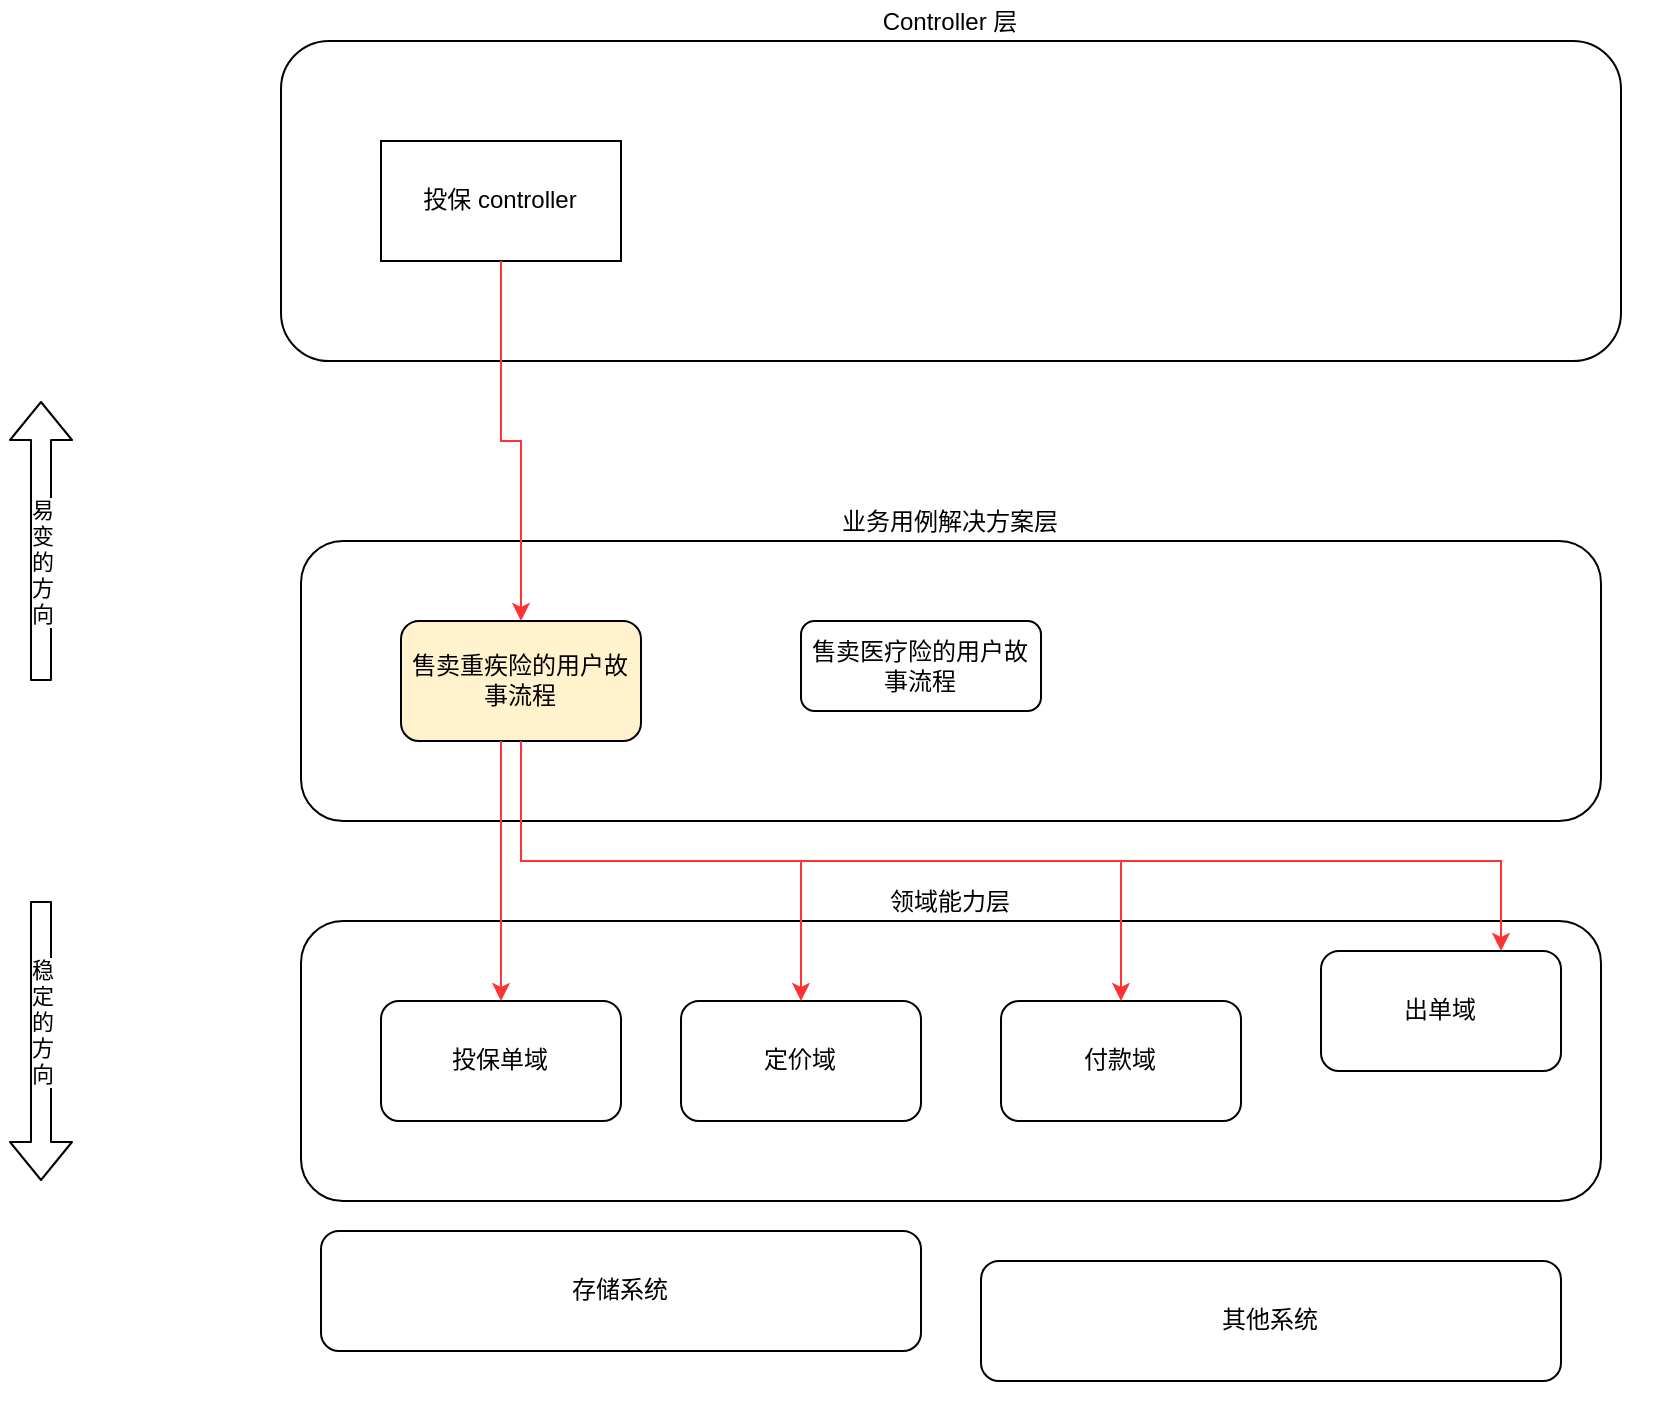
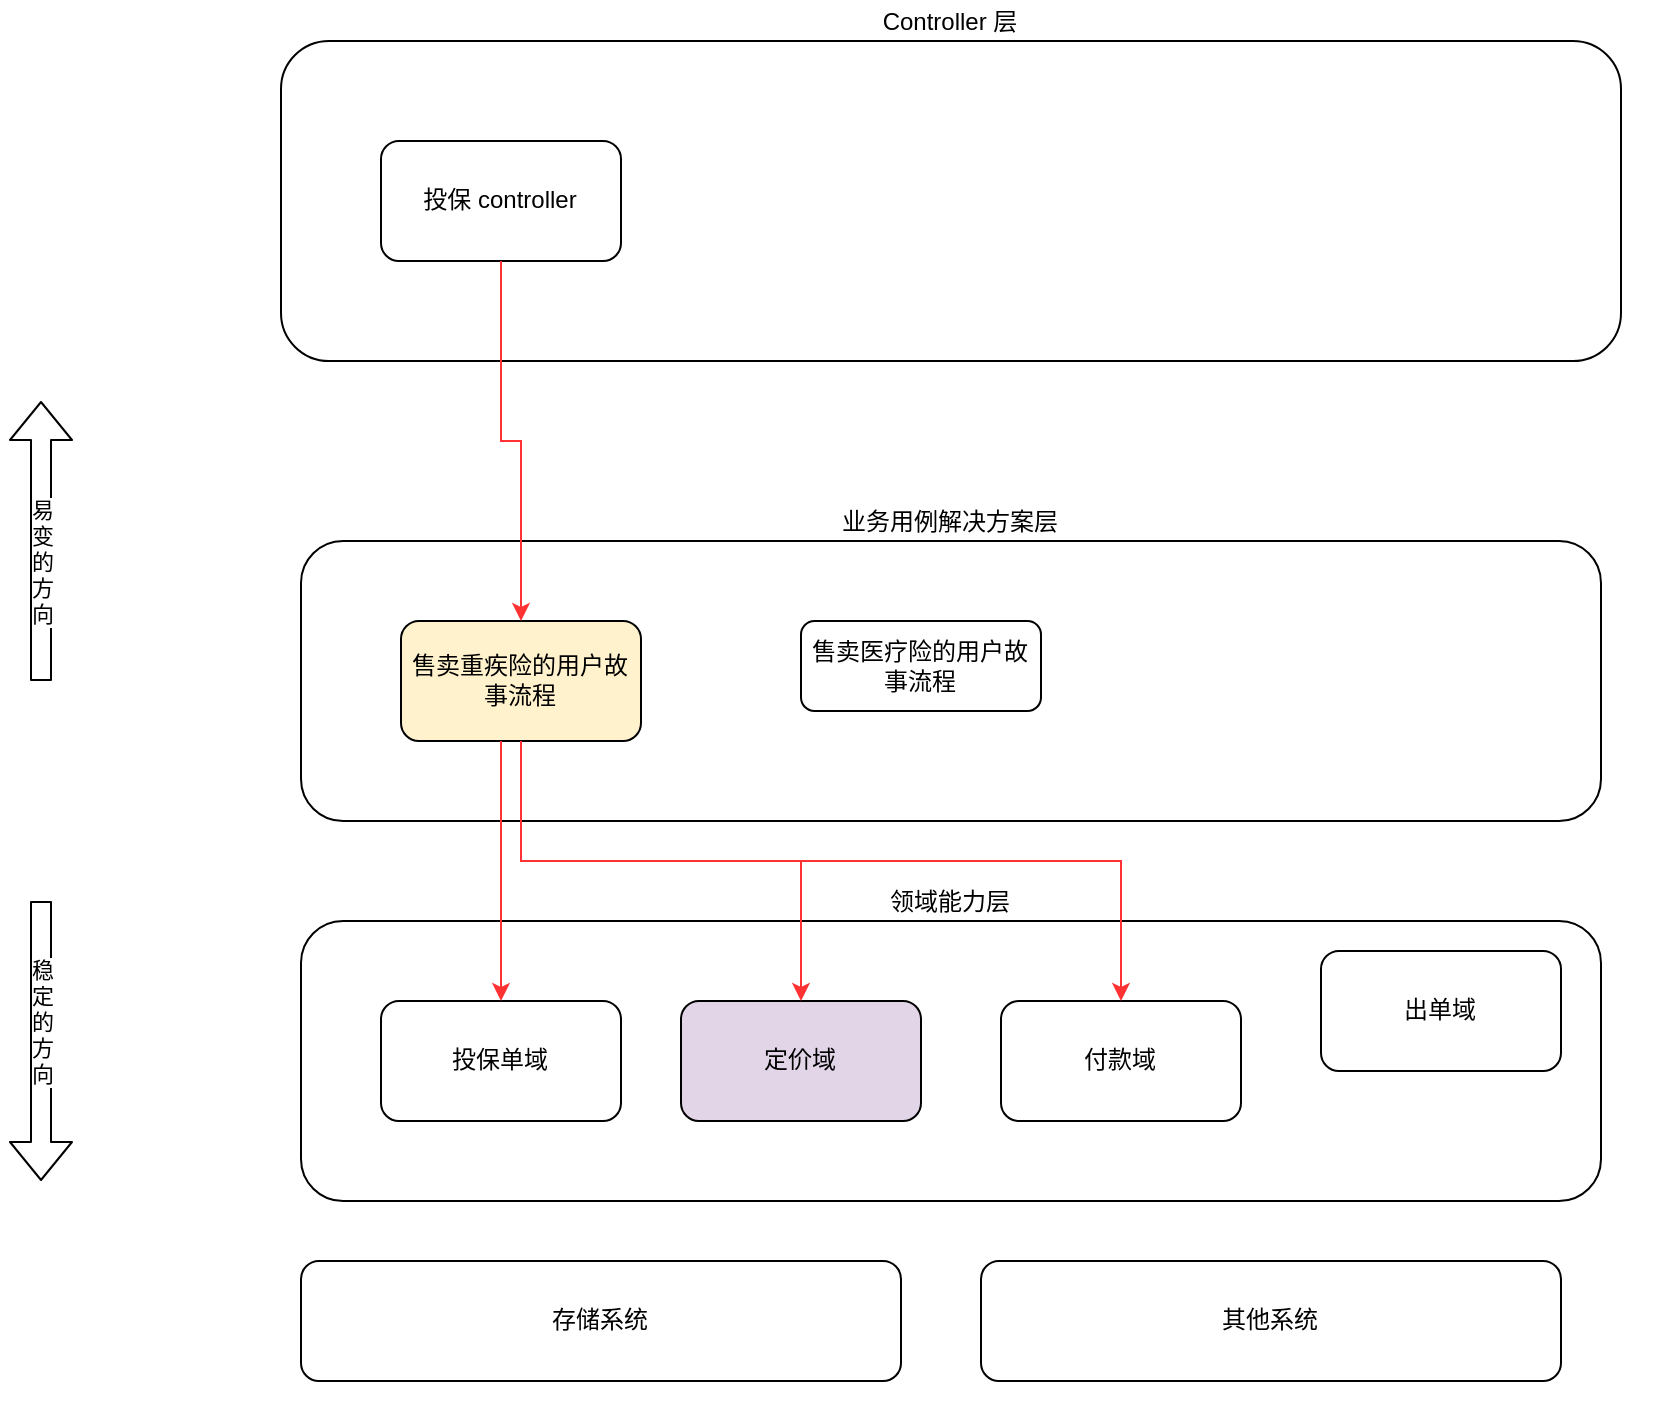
- <mxCell id="3" value="投保 controller" style="whiteSpace=wrap;html=1;rounded=0;" parent="1" vertex="1"><mxGeometry x="190" y="70" width="120" height="60" as="geometry" /></mxCell>
+ <mxCell id="3" value="投保 controller" style="rounded=1;whiteSpace=wrap;html=1;" parent="1" vertex="1"><mxGeometry x="190" y="70" width="120" height="60" as="geometry" /></mxCell>
- <mxCell id="18" style="edgeStyle=orthogonalEdgeStyle;rounded=0;orthogonalLoop=1;jettySize=auto;html=1;entryX=0.75;entryY=0;entryDx=0;entryDy=0;strokeColor=#FF3333;" parent="1" source="5" target="11" edge="1"><mxGeometry relative="1" as="geometry"><Array as="points"><mxPoint x="260" y="430" /><mxPoint x="750" y="430" /></Array></mxGeometry></mxCell>
- <mxCell id="9" value="定价域" style="rounded=1;whiteSpace=wrap;html=1;" parent="1" vertex="1"><mxGeometry x="340" y="500" width="120" height="60" as="geometry" /></mxCell>
+ <mxCell id="9" value="定价域" style="rounded=1;whiteSpace=wrap;html=1;fillColor=#e1d5e7;" parent="1" vertex="1"><mxGeometry x="340" y="500" width="120" height="60" as="geometry" /></mxCell>
- <mxCell id="12" value="存储系统" style="rounded=1;whiteSpace=wrap;html=1;" parent="1" vertex="1"><mxGeometry x="160" y="615" width="300" height="60" as="geometry" /></mxCell>
+ <mxCell id="12" value="存储系统" style="rounded=1;whiteSpace=wrap;html=1;" parent="1" vertex="1"><mxGeometry x="150" y="630" width="300" height="60" as="geometry" /></mxCell>
